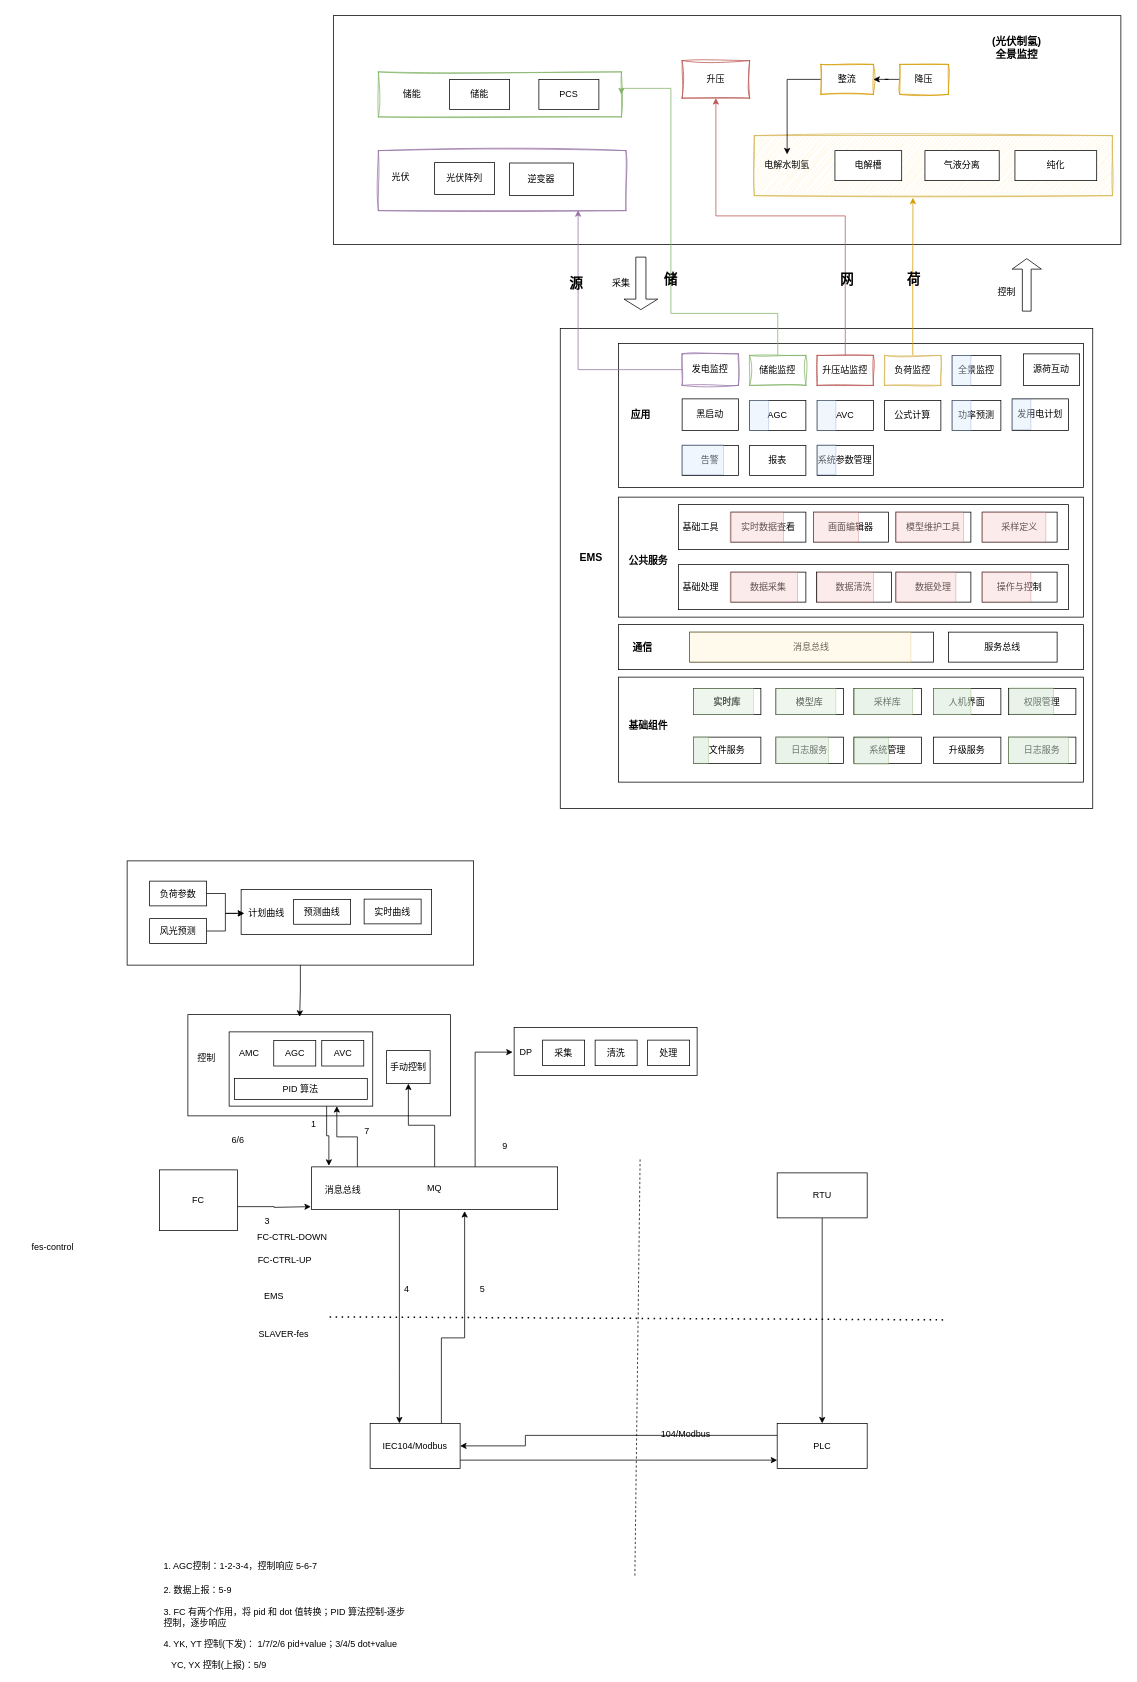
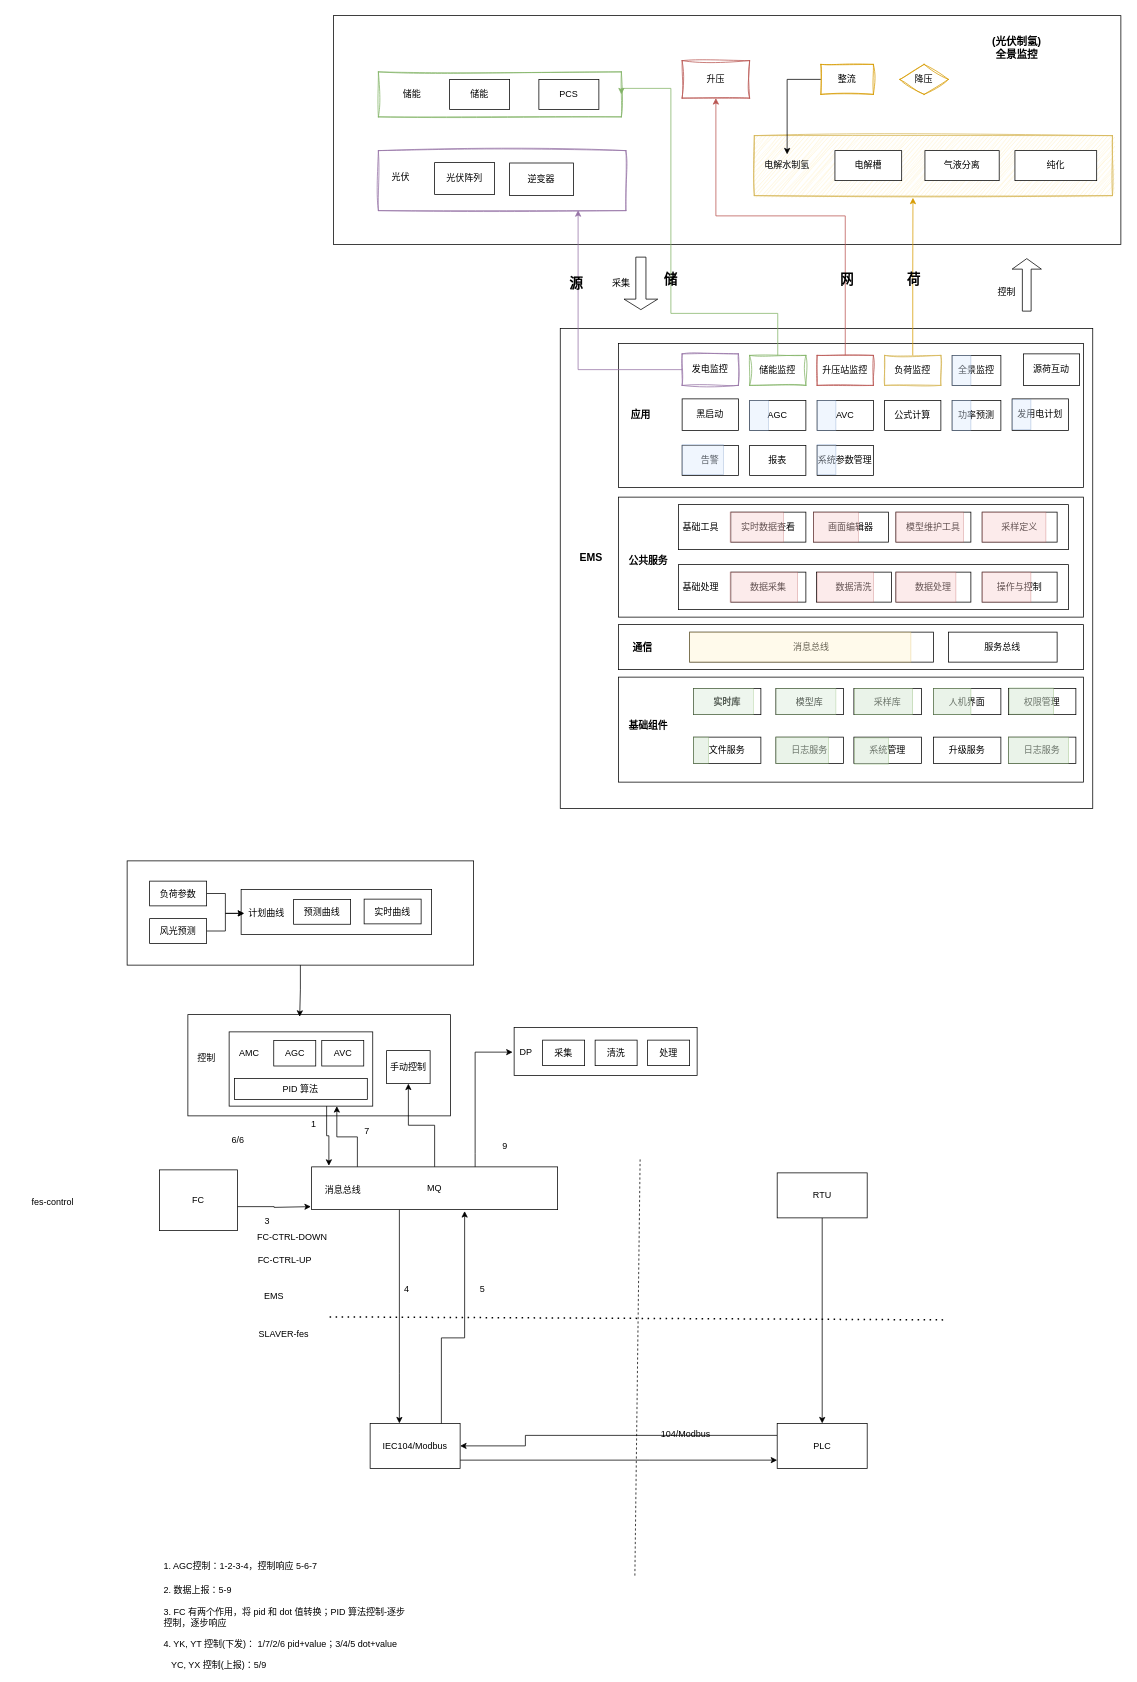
- <mxCell id="105" value="" style="edgeStyle=orthogonalEdgeStyle;rounded=0;orthogonalLoop=1;jettySize=auto;html=1;" parent="1" source="106" target="95" edge="1"><mxGeometry relative="1" as="geometry" /></mxCell>
- <mxCell id="106" value="降压" style="rounded=0;whiteSpace=wrap;html=1;fillColor=none;strokeColor=#d79b00;sketch=1;curveFitting=1;jiggle=2;" parent="1" vertex="1"><mxGeometry x="1199.25" y="85" width="64.75" height="40" as="geometry" /></mxCell>
+ <mxCell id="106" value="降压" style="rhombus;whiteSpace=wrap;html=1;fillColor=none;strokeColor=#d79b00;sketch=1;curveFitting=1;jiggle=2;" parent="1" vertex="1"><mxGeometry x="1199.25" y="85" width="64.75" height="40" as="geometry" /></mxCell>
- <mxCell id="140" value="fes-control" style="text;html=1;align=center;verticalAlign=middle;whiteSpace=wrap;rounded=0;" parent="1" vertex="1"><mxGeometry x="20" y="1638" width="100" height="48" as="geometry" /></mxCell>
+ <mxCell id="140" value="fes-control" style="text;html=1;align=center;verticalAlign=middle;whiteSpace=wrap;rounded=0;" parent="1" vertex="1"><mxGeometry x="20" y="1578" width="100" height="48" as="geometry" /></mxCell>
